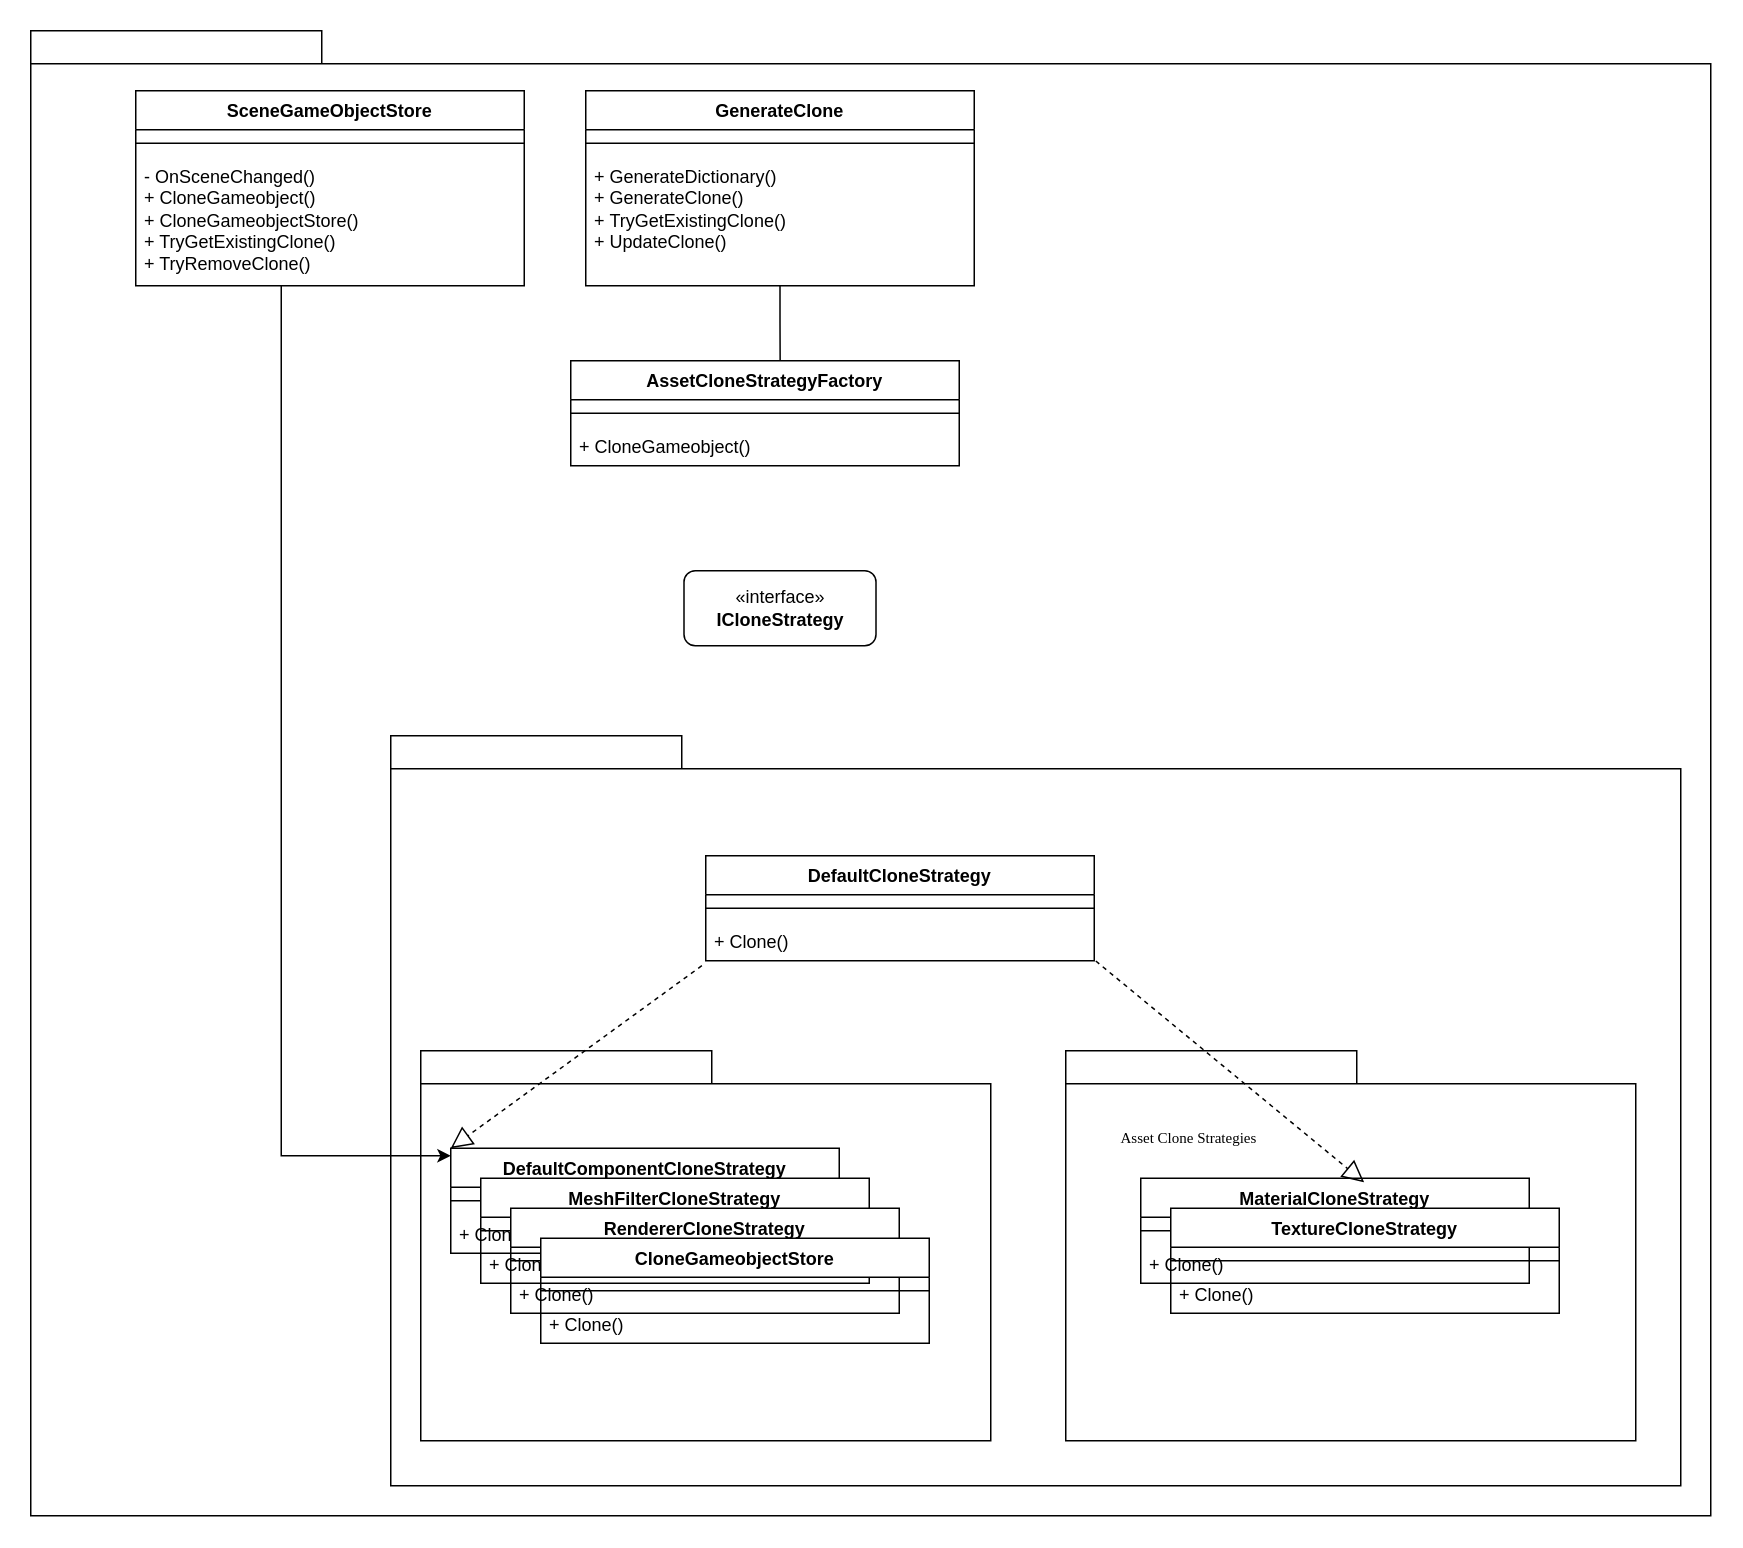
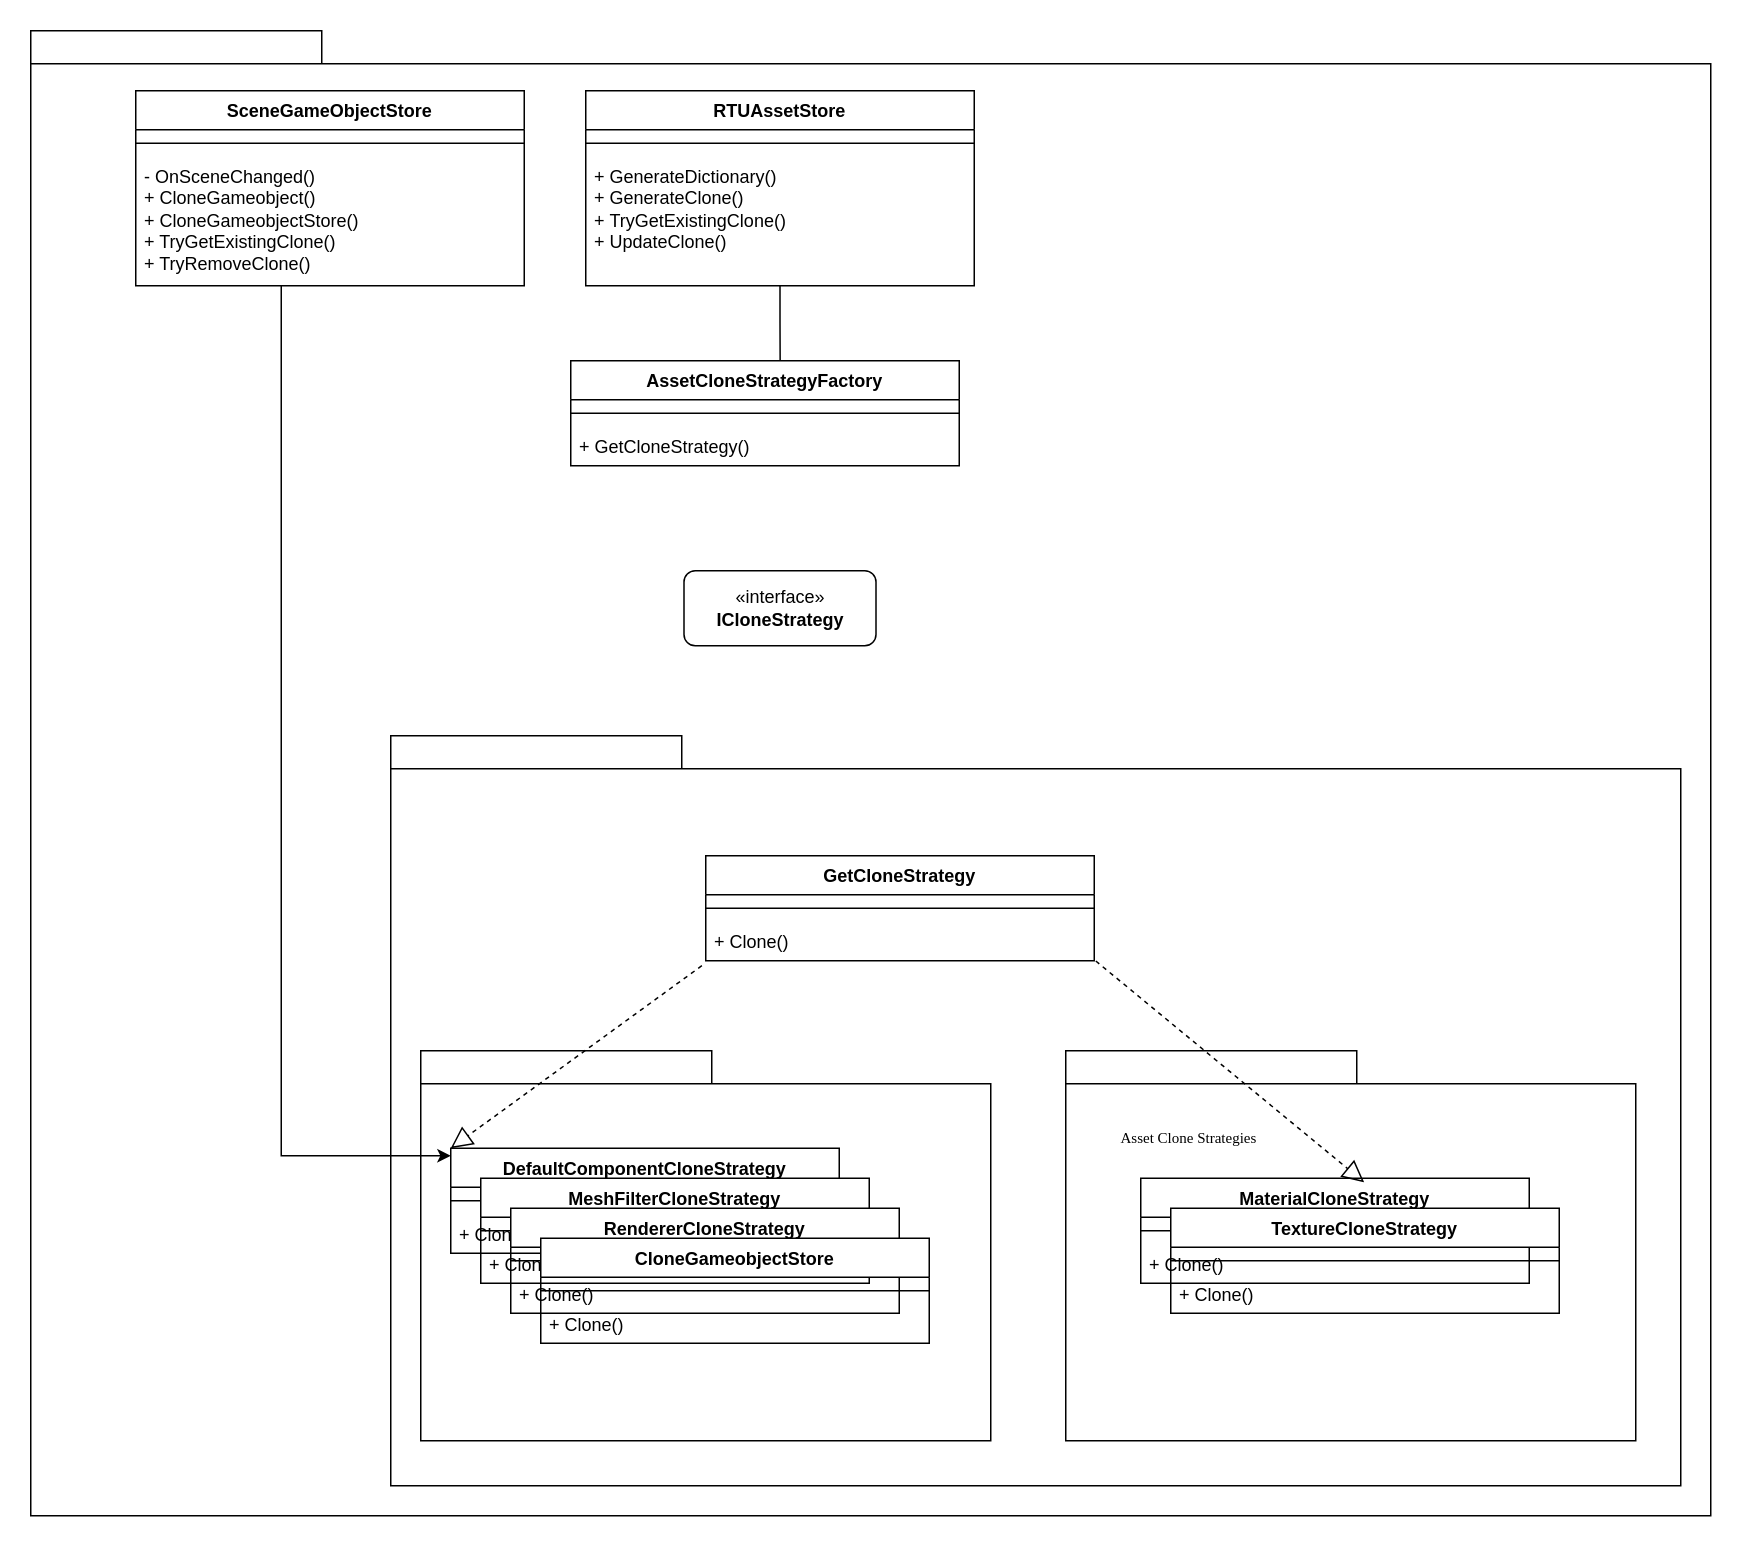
- <mxCell id="11" value="GenerateClone" style="swimlane;fontStyle=1;align=center;verticalAlign=top;childLayout=stackLayout;horizontal=1;startSize=26;horizontalStack=0;resizeParent=1;resizeParentMax=0;resizeLast=0;collapsible=1;marginBottom=0;whiteSpace=wrap;html=1;" parent="1" vertex="1"><mxGeometry x="390" y="60" width="259" height="130" as="geometry" /></mxCell>
+ <mxCell id="11" value="RTUAssetStore" style="swimlane;fontStyle=1;align=center;verticalAlign=top;childLayout=stackLayout;horizontal=1;startSize=26;horizontalStack=0;resizeParent=1;resizeParentMax=0;resizeLast=0;collapsible=1;marginBottom=0;whiteSpace=wrap;html=1;" parent="1" vertex="1"><mxGeometry x="390" y="60" width="259" height="130" as="geometry" /></mxCell>
- <mxCell id="4" value="+&amp;nbsp;CloneGameobject()" style="text;strokeColor=none;fillColor=none;align=left;verticalAlign=top;spacingLeft=4;spacingRight=4;overflow=hidden;rotatable=0;points=[[0,0.5],[1,0.5]];portConstraint=eastwest;whiteSpace=wrap;html=1;" parent="2" vertex="1"><mxGeometry y="44" width="259" height="26" as="geometry" /></mxCell>
+ <mxCell id="4" value="+&amp;nbsp;GetCloneStrategy()" style="text;strokeColor=none;fillColor=none;align=left;verticalAlign=top;spacingLeft=4;spacingRight=4;overflow=hidden;rotatable=0;points=[[0,0.5],[1,0.5]];portConstraint=eastwest;whiteSpace=wrap;html=1;" parent="2" vertex="1"><mxGeometry y="44" width="259" height="26" as="geometry" /></mxCell>
- <mxCell id="15" value="DefaultCloneStrategy" style="swimlane;fontStyle=1;align=center;verticalAlign=top;childLayout=stackLayout;horizontal=1;startSize=26;horizontalStack=0;resizeParent=1;resizeParentMax=0;resizeLast=0;collapsible=1;marginBottom=0;whiteSpace=wrap;html=1;" parent="1" vertex="1"><mxGeometry x="470" y="570" width="259" height="70" as="geometry" /></mxCell>
+ <mxCell id="15" value="GetCloneStrategy" style="swimlane;fontStyle=1;align=center;verticalAlign=top;childLayout=stackLayout;horizontal=1;startSize=26;horizontalStack=0;resizeParent=1;resizeParentMax=0;resizeLast=0;collapsible=1;marginBottom=0;whiteSpace=wrap;html=1;" parent="1" vertex="1"><mxGeometry x="470" y="570" width="259" height="70" as="geometry" /></mxCell>
